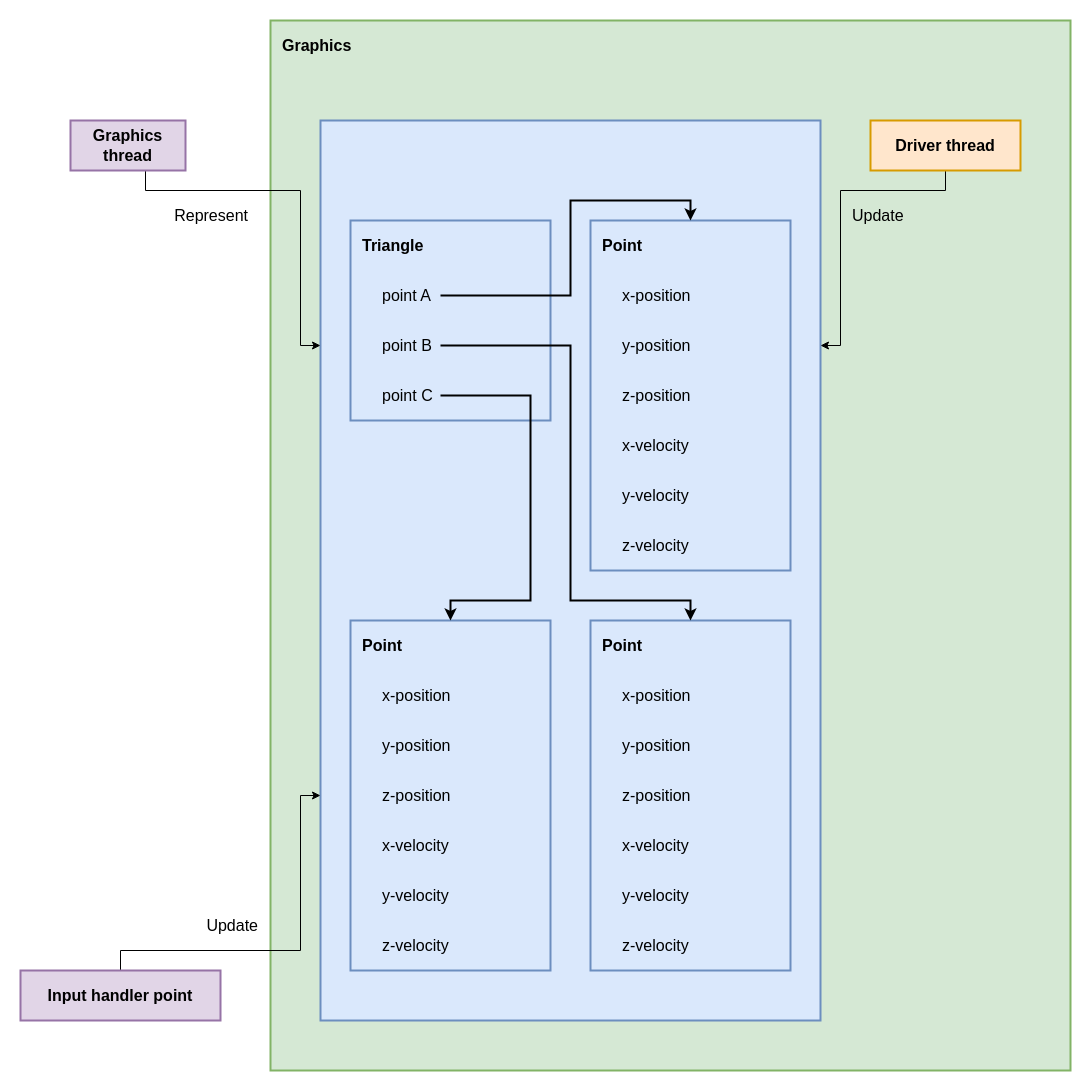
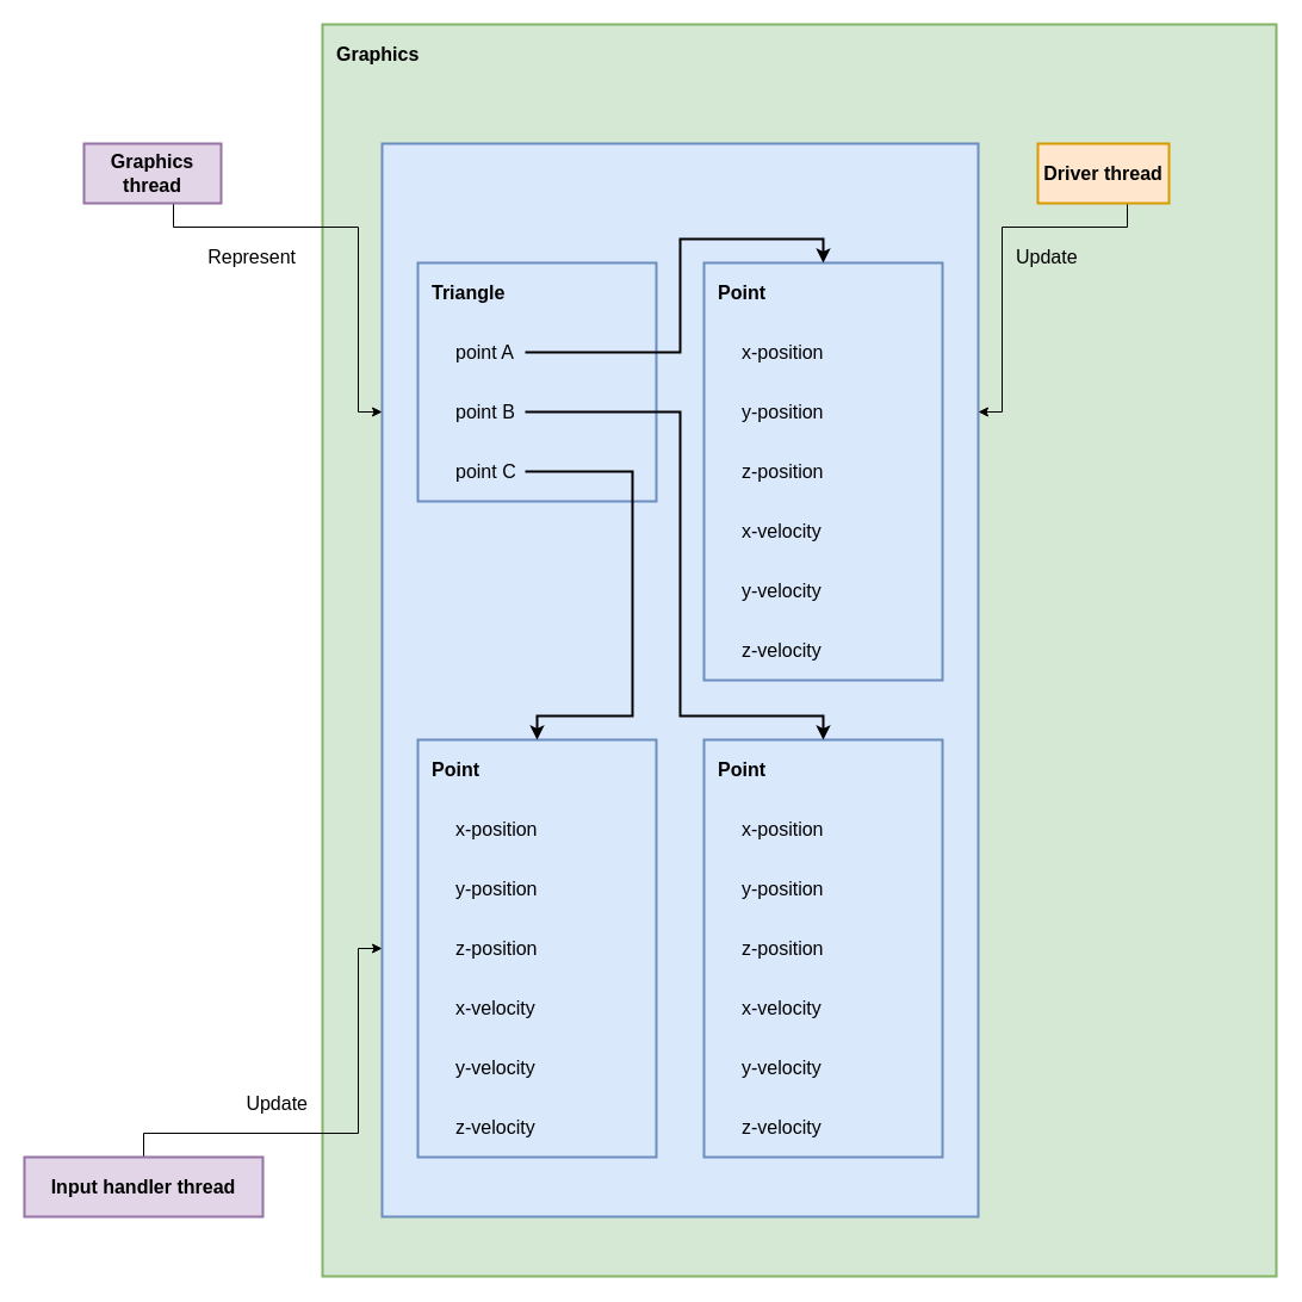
- <mxCell id="50" value="&lt;b&gt;Driver thread&lt;br&gt;&lt;/b&gt;" style="text;html=1;strokeColor=#d79b00;fillColor=#ffe6cc;align=center;verticalAlign=middle;whiteSpace=wrap;rounded=0;fontSize=16;strokeWidth=2;" vertex="1" parent="1"><mxGeometry x="870" y="120" width="150" height="50" as="geometry" /></mxCell>
+ <mxCell id="50" value="&lt;b&gt;Driver thread&lt;br&gt;&lt;/b&gt;" style="text;html=1;strokeColor=#d79b00;fillColor=#ffe6cc;align=center;verticalAlign=middle;whiteSpace=wrap;rounded=0;fontSize=16;strokeWidth=2;" vertex="1" parent="1"><mxGeometry x="870" y="120" width="110" height="50" as="geometry" /></mxCell>
- <mxCell id="49" value="&lt;b&gt;Input handler point&lt;br&gt;&lt;/b&gt;" style="text;html=1;strokeColor=#9673a6;fillColor=#e1d5e7;align=center;verticalAlign=middle;whiteSpace=wrap;rounded=0;fontSize=16;strokeWidth=2;" vertex="1" parent="1"><mxGeometry x="20" y="970" width="200" height="50" as="geometry" /></mxCell>
+ <mxCell id="49" value="&lt;b&gt;Input handler thread&lt;br&gt;&lt;/b&gt;" style="text;html=1;strokeColor=#9673a6;fillColor=#e1d5e7;align=center;verticalAlign=middle;whiteSpace=wrap;rounded=0;fontSize=16;strokeWidth=2;" vertex="1" parent="1"><mxGeometry x="20" y="970" width="200" height="50" as="geometry" /></mxCell>
